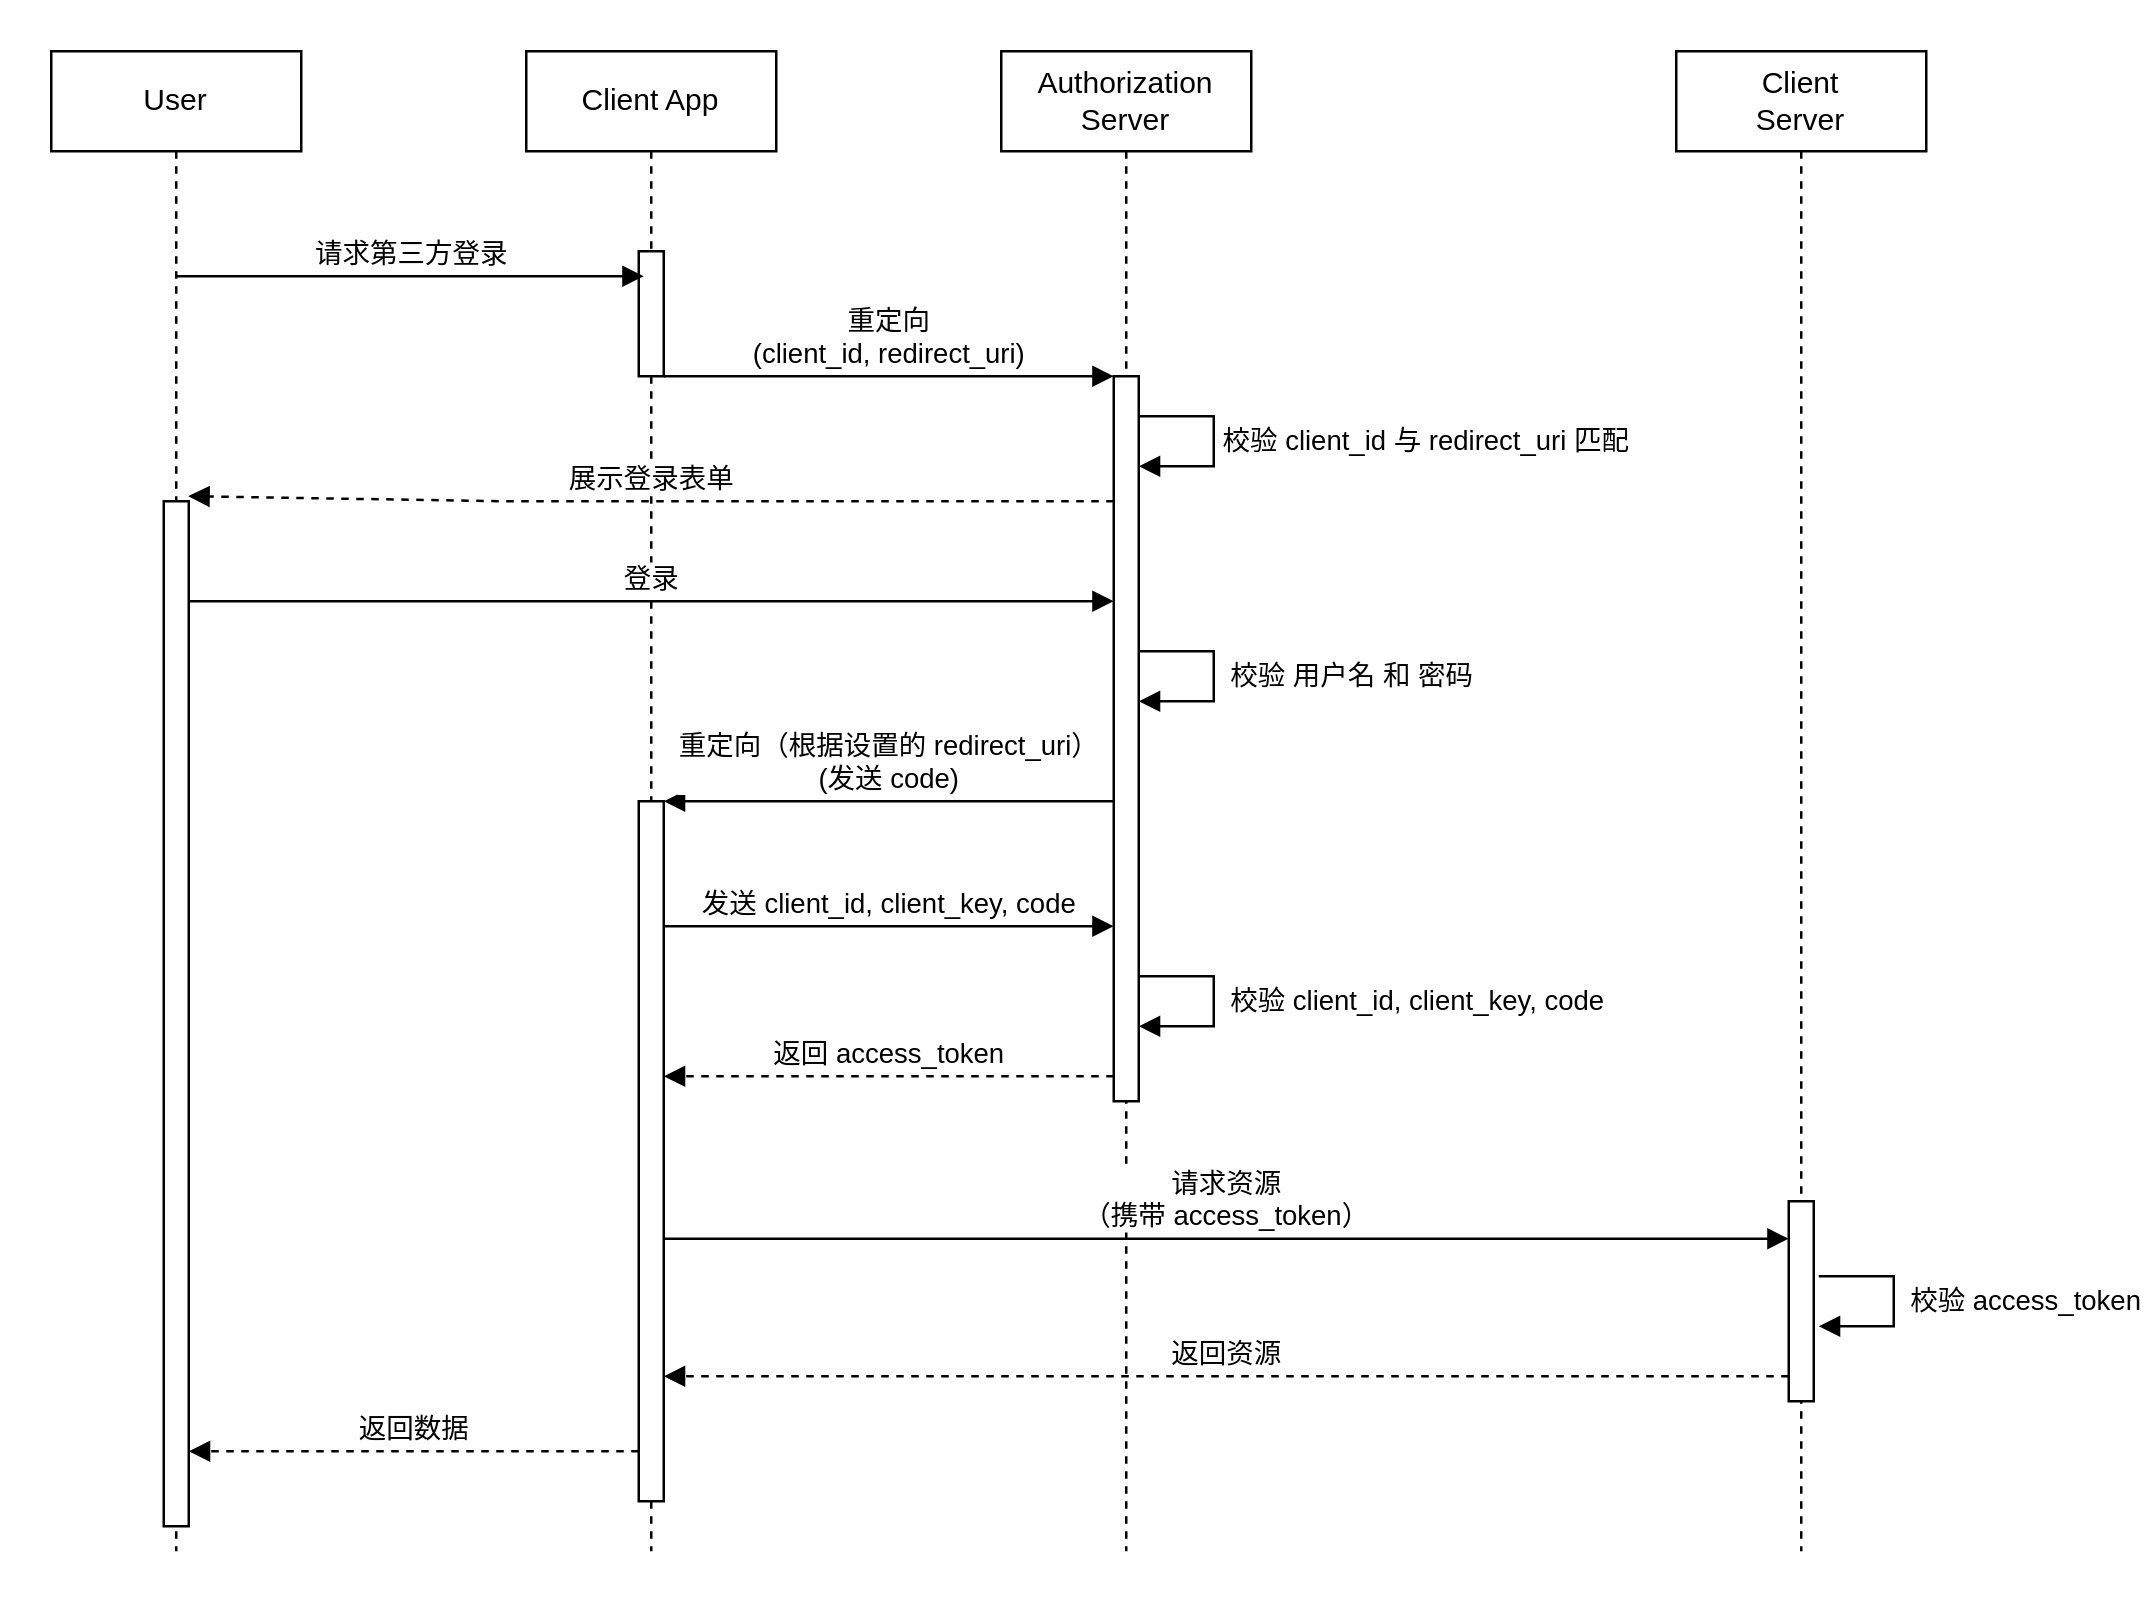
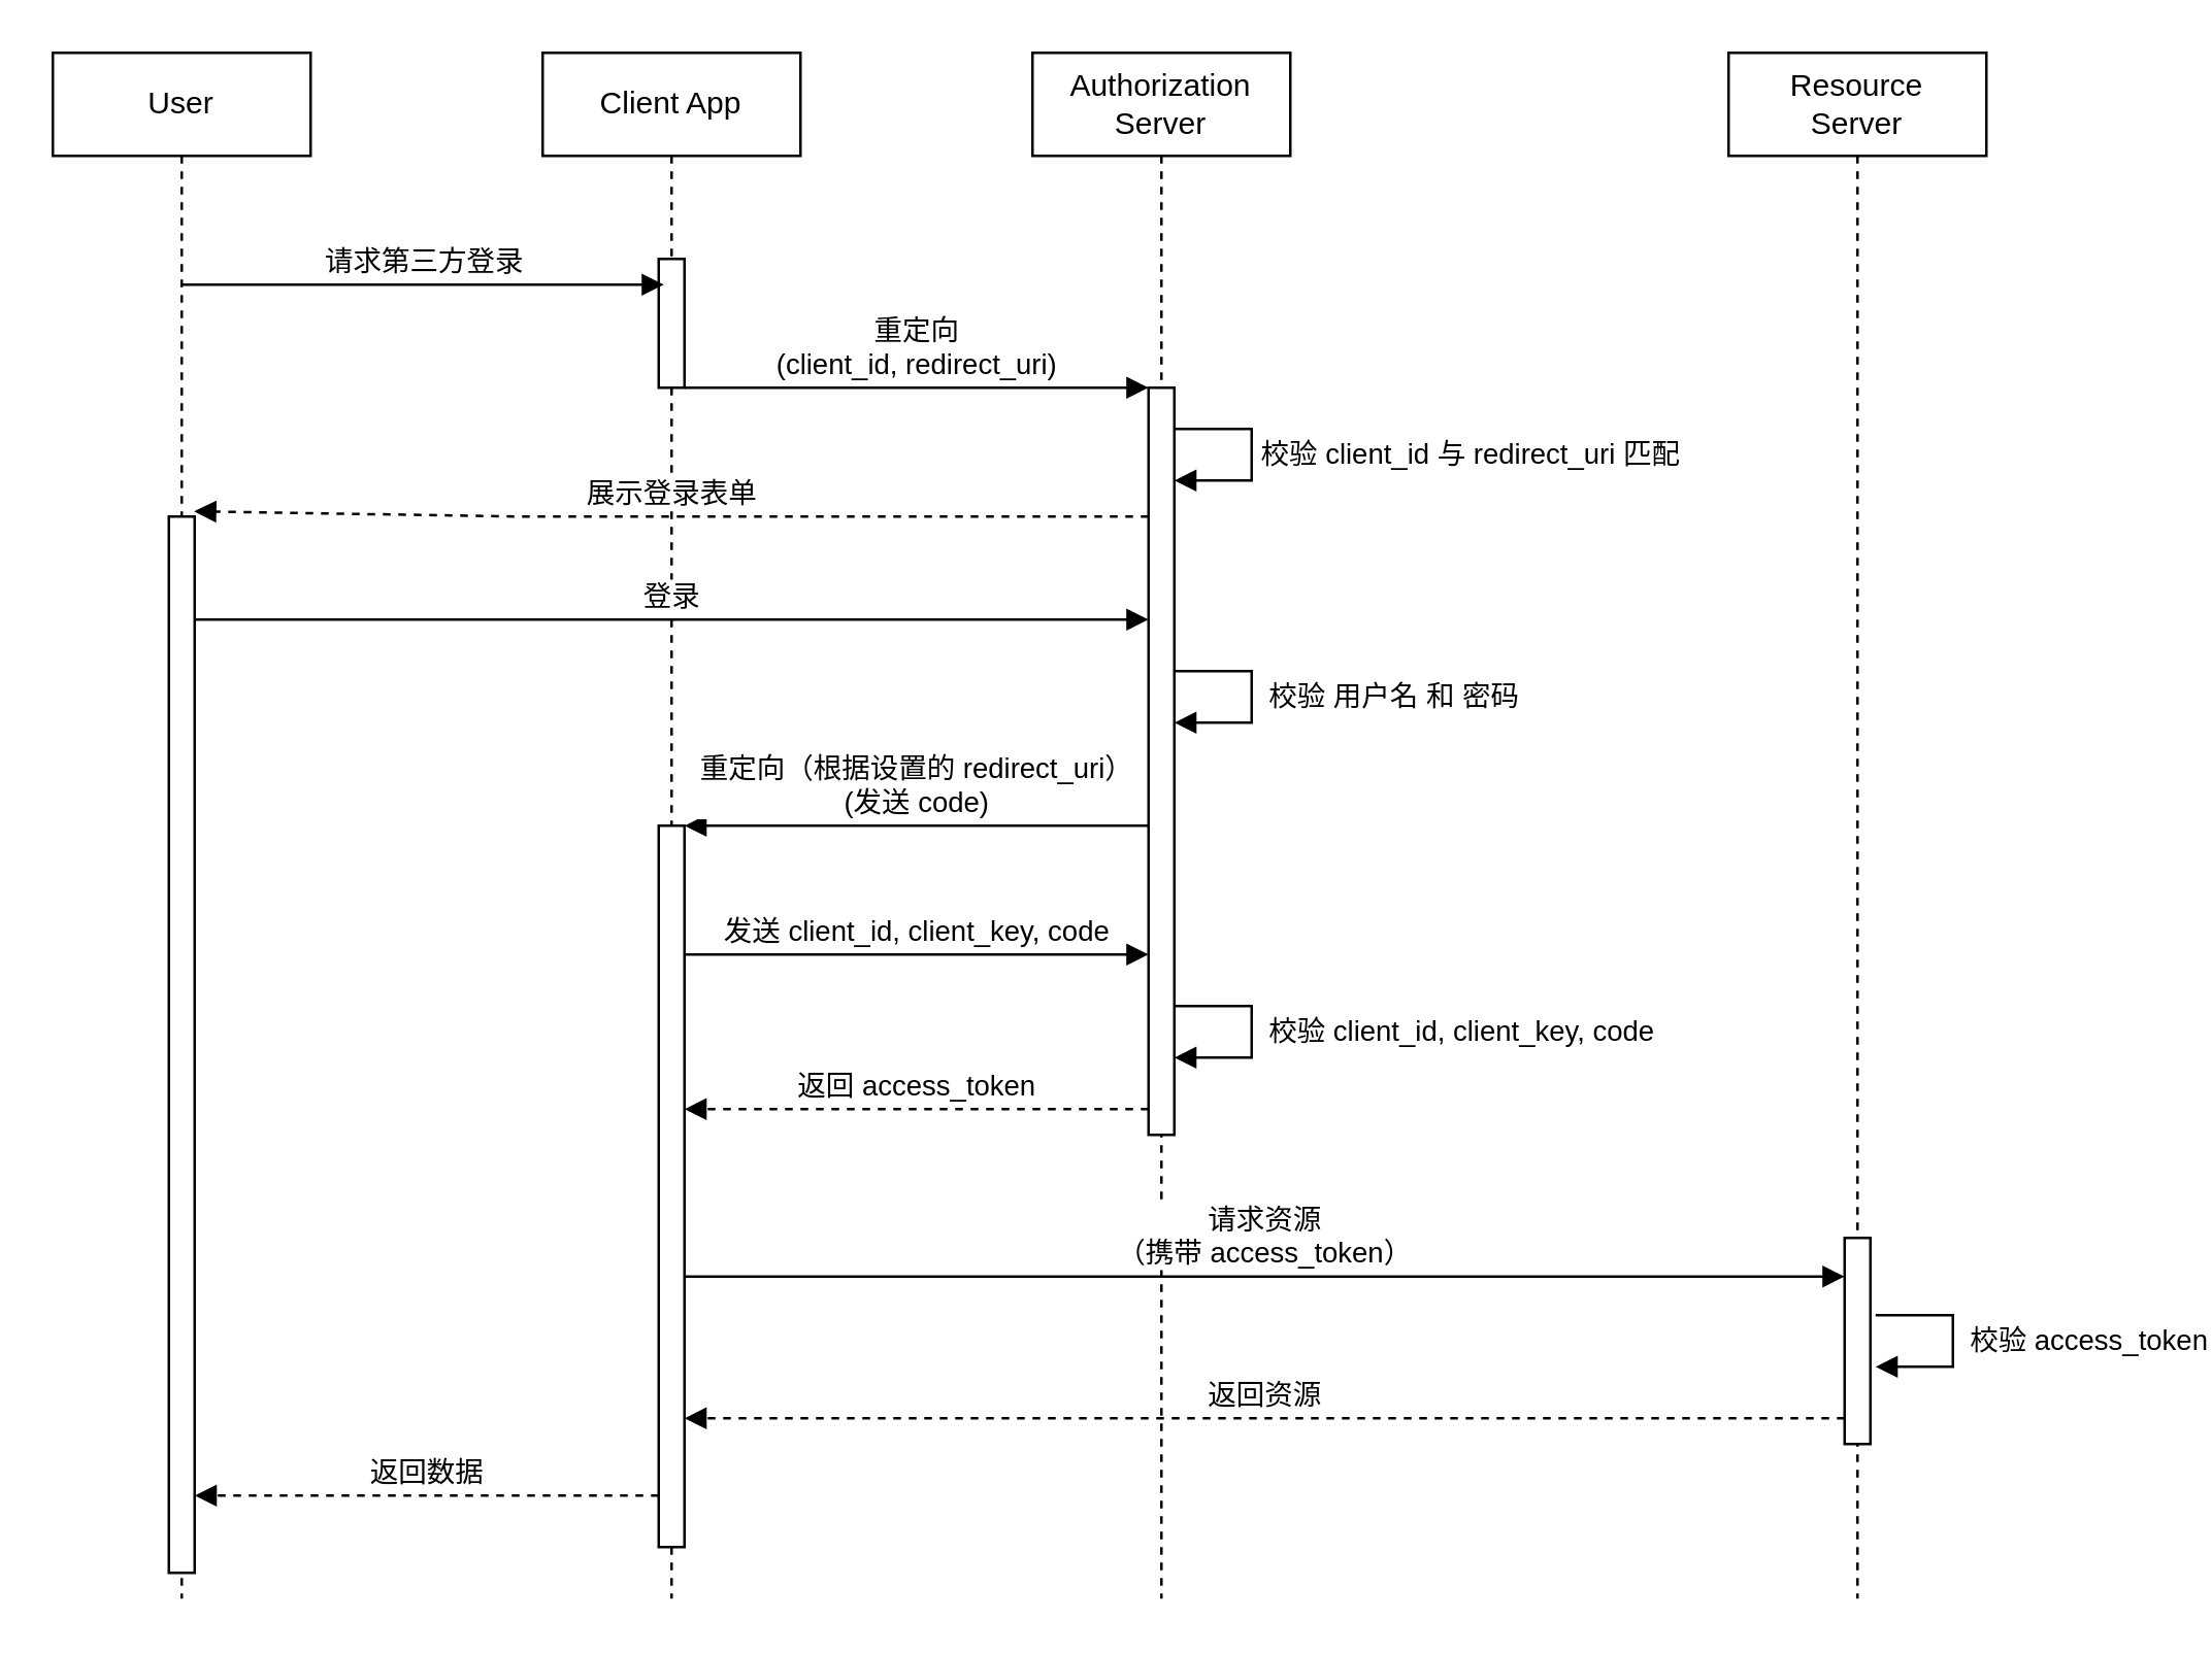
- <mxCell id="10" value="Client&lt;br&gt;Server" style="shape=umlLifeline;perimeter=lifelinePerimeter;whiteSpace=wrap;html=1;container=1;collapsible=0;recursiveResize=0;outlineConnect=0;" vertex="1" parent="1"><mxGeometry x="670" y="20" width="100" height="600" as="geometry" /></mxCell>
+ <mxCell id="10" value="Resource&lt;br&gt;Server" style="shape=umlLifeline;perimeter=lifelinePerimeter;whiteSpace=wrap;html=1;container=1;collapsible=0;recursiveResize=0;outlineConnect=0;" vertex="1" parent="1"><mxGeometry x="670" y="20" width="100" height="600" as="geometry" /></mxCell>
